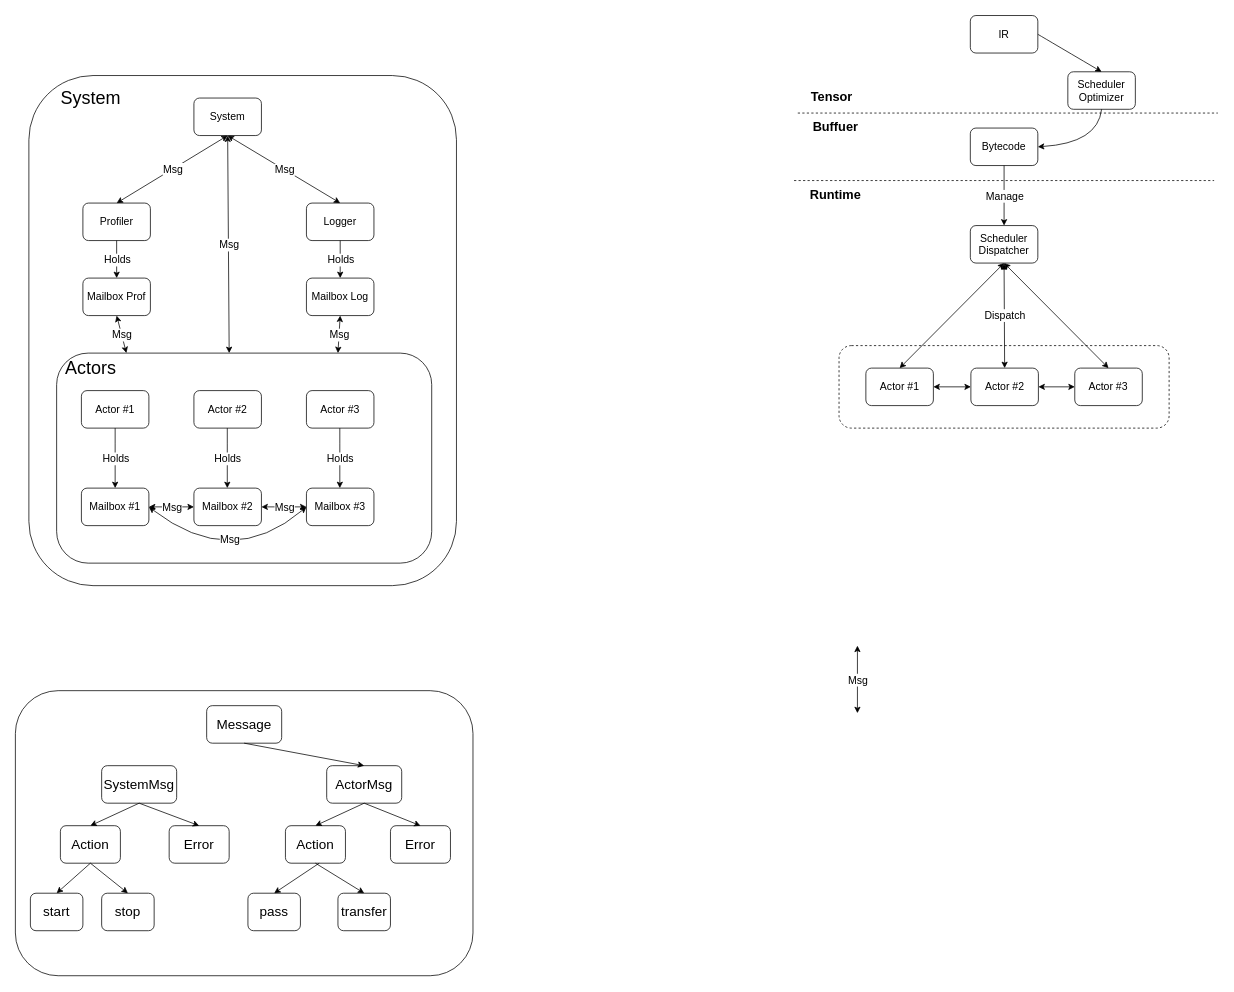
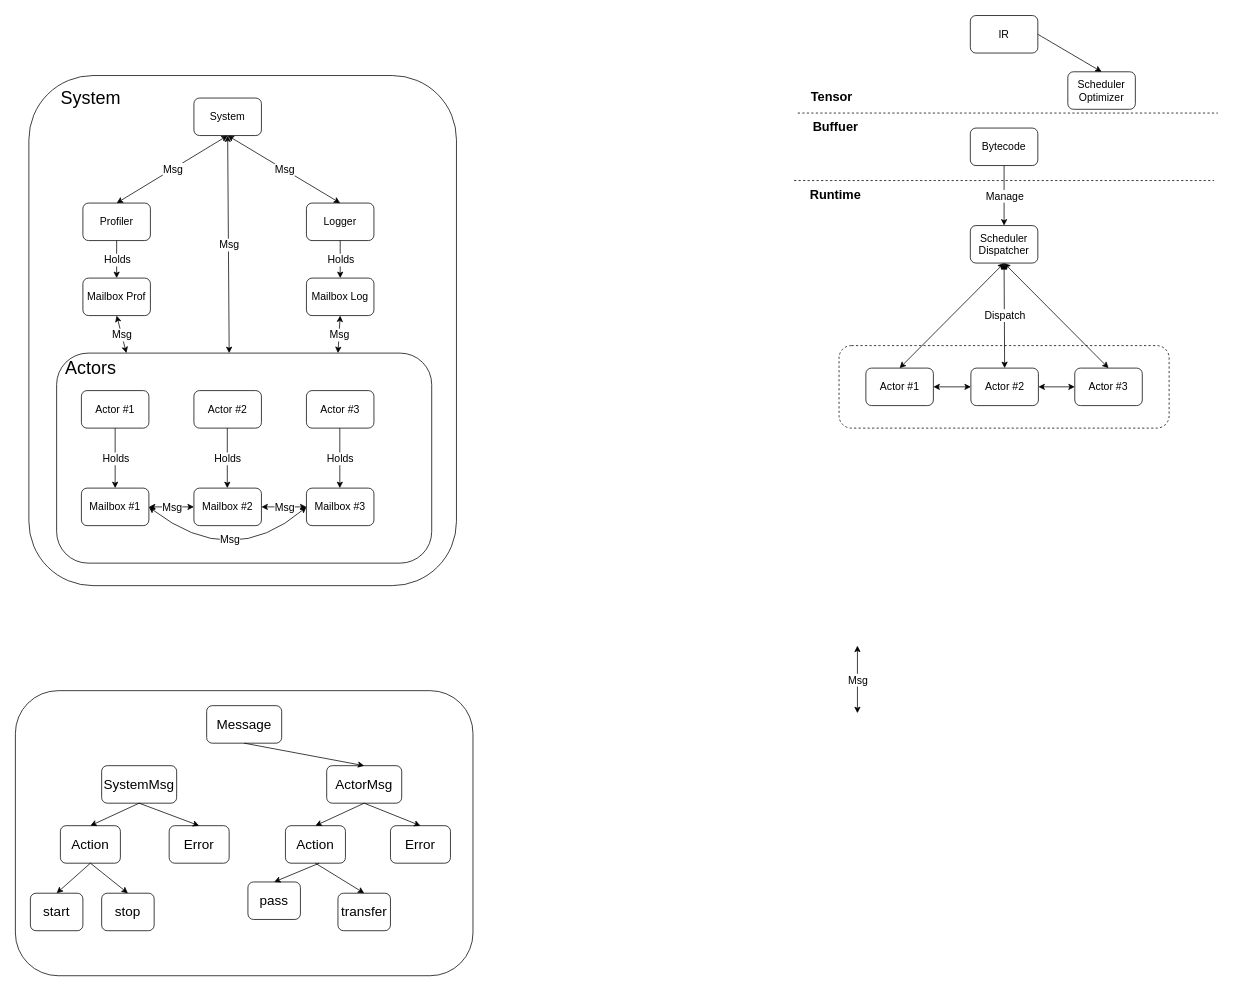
- <mxCell id="23" value="" style="curved=1;endArrow=classic;html=1;rounded=0;labelBorderColor=none;fontSize=16;fontColor=#99FFCC;exitX=0.5;exitY=1;exitDx=0;exitDy=0;entryX=1;entryY=0.5;entryDx=0;entryDy=0;" parent="1" source="19" target="6" edge="1"><mxGeometry width="50" height="50" relative="1" as="geometry"><mxPoint x="1583" y="145" as="sourcePoint" /><mxPoint x="1668" y="195" as="targetPoint" /><Array as="points"><mxPoint x="1463" y="190" /></Array></mxGeometry></mxCell>
- <mxCell id="66" value="&lt;span style=&quot;font-size: 18px;&quot;&gt;pass&lt;/span&gt;" style="rounded=1;whiteSpace=wrap;html=1;" parent="1" vertex="1"><mxGeometry x="330" y="1190" width="70" height="50" as="geometry" /></mxCell>
+ <mxCell id="66" value="&lt;span style=&quot;font-size: 18px;&quot;&gt;pass&lt;/span&gt;" style="rounded=1;whiteSpace=wrap;html=1;" parent="1" vertex="1"><mxGeometry x="330" y="1175" width="70" height="50" as="geometry" /></mxCell>
